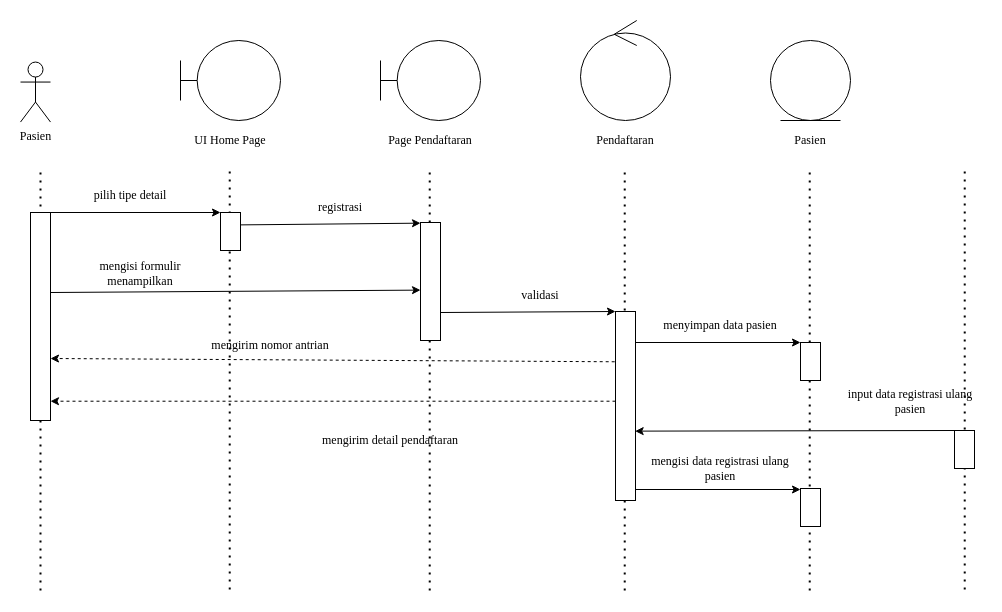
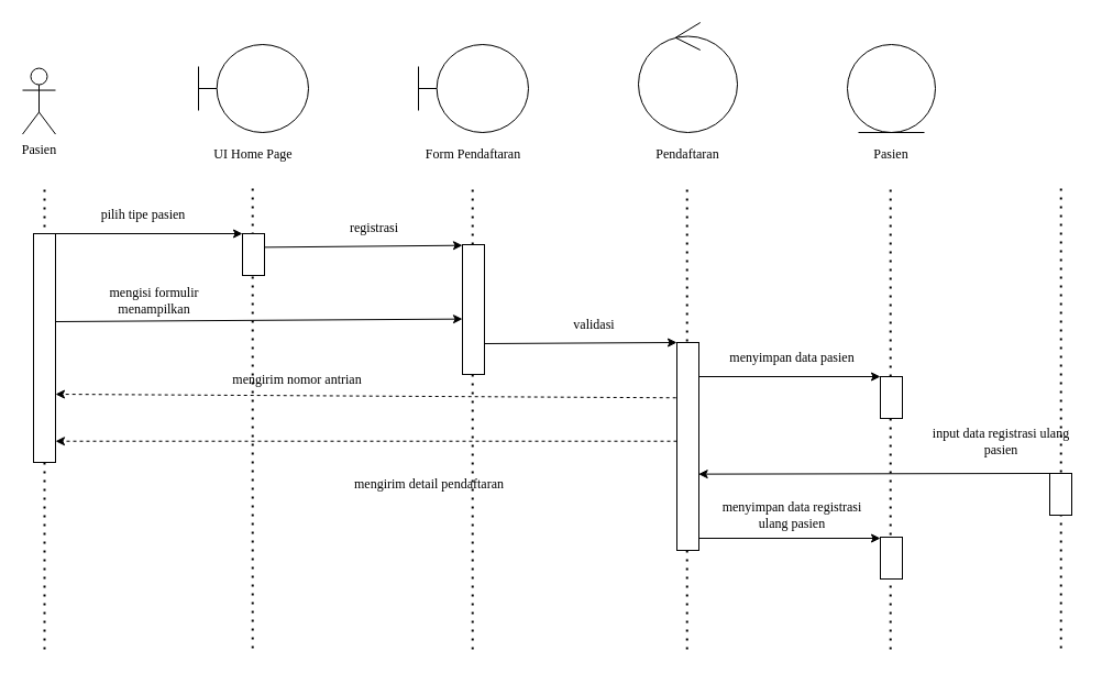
- <mxCell id="6" value="Page Pendaftaran" style="text;html=1;strokeColor=none;fillColor=none;align=center;verticalAlign=middle;whiteSpace=wrap;rounded=0;fontFamily=Poppins;fontSource=https%3A%2F%2Ffonts.googleapis.com%2Fcss%3Ffamily%3DPoppins;" parent="1" vertex="1"><mxGeometry x="370" y="120" width="120" height="40" as="geometry" /></mxCell>
+ <mxCell id="6" value="Form Pendaftaran" style="text;html=1;strokeColor=none;fillColor=none;align=center;verticalAlign=middle;whiteSpace=wrap;rounded=0;fontFamily=Poppins;fontSource=https%3A%2F%2Ffonts.googleapis.com%2Fcss%3Ffamily%3DPoppins;" parent="1" vertex="1"><mxGeometry x="370" y="120" width="120" height="40" as="geometry" /></mxCell>
- <mxCell id="20" value="pilih tipe detail" style="text;html=1;strokeColor=none;fillColor=none;align=center;verticalAlign=middle;whiteSpace=wrap;rounded=0;fontFamily=Poppins;fontSource=https%3A%2F%2Ffonts.googleapis.com%2Fcss%3Ffamily%3DPoppins;" vertex="1" parent="1"><mxGeometry x="60" y="180" width="140" height="30" as="geometry" /></mxCell>
+ <mxCell id="20" value="pilih tipe pasien" style="text;html=1;strokeColor=none;fillColor=none;align=center;verticalAlign=middle;whiteSpace=wrap;rounded=0;fontFamily=Poppins;fontSource=https%3A%2F%2Ffonts.googleapis.com%2Fcss%3Ffamily%3DPoppins;" vertex="1" parent="1"><mxGeometry x="60" y="180" width="140" height="30" as="geometry" /></mxCell>
- <mxCell id="40" value="mengisi data registrasi ulang pasien" style="text;html=1;strokeColor=none;fillColor=none;align=center;verticalAlign=middle;whiteSpace=wrap;rounded=0;fontFamily=Poppins;fontSource=https%3A%2F%2Ffonts.googleapis.com%2Fcss%3Ffamily%3DPoppins;" vertex="1" parent="1"><mxGeometry x="650" y="453" width="140" height="30" as="geometry" /></mxCell>
+ <mxCell id="40" value="menyimpan data registrasi ulang pasien" style="text;html=1;strokeColor=none;fillColor=none;align=center;verticalAlign=middle;whiteSpace=wrap;rounded=0;fontFamily=Poppins;fontSource=https%3A%2F%2Ffonts.googleapis.com%2Fcss%3Ffamily%3DPoppins;" vertex="1" parent="1"><mxGeometry x="650" y="453" width="140" height="30" as="geometry" /></mxCell>
